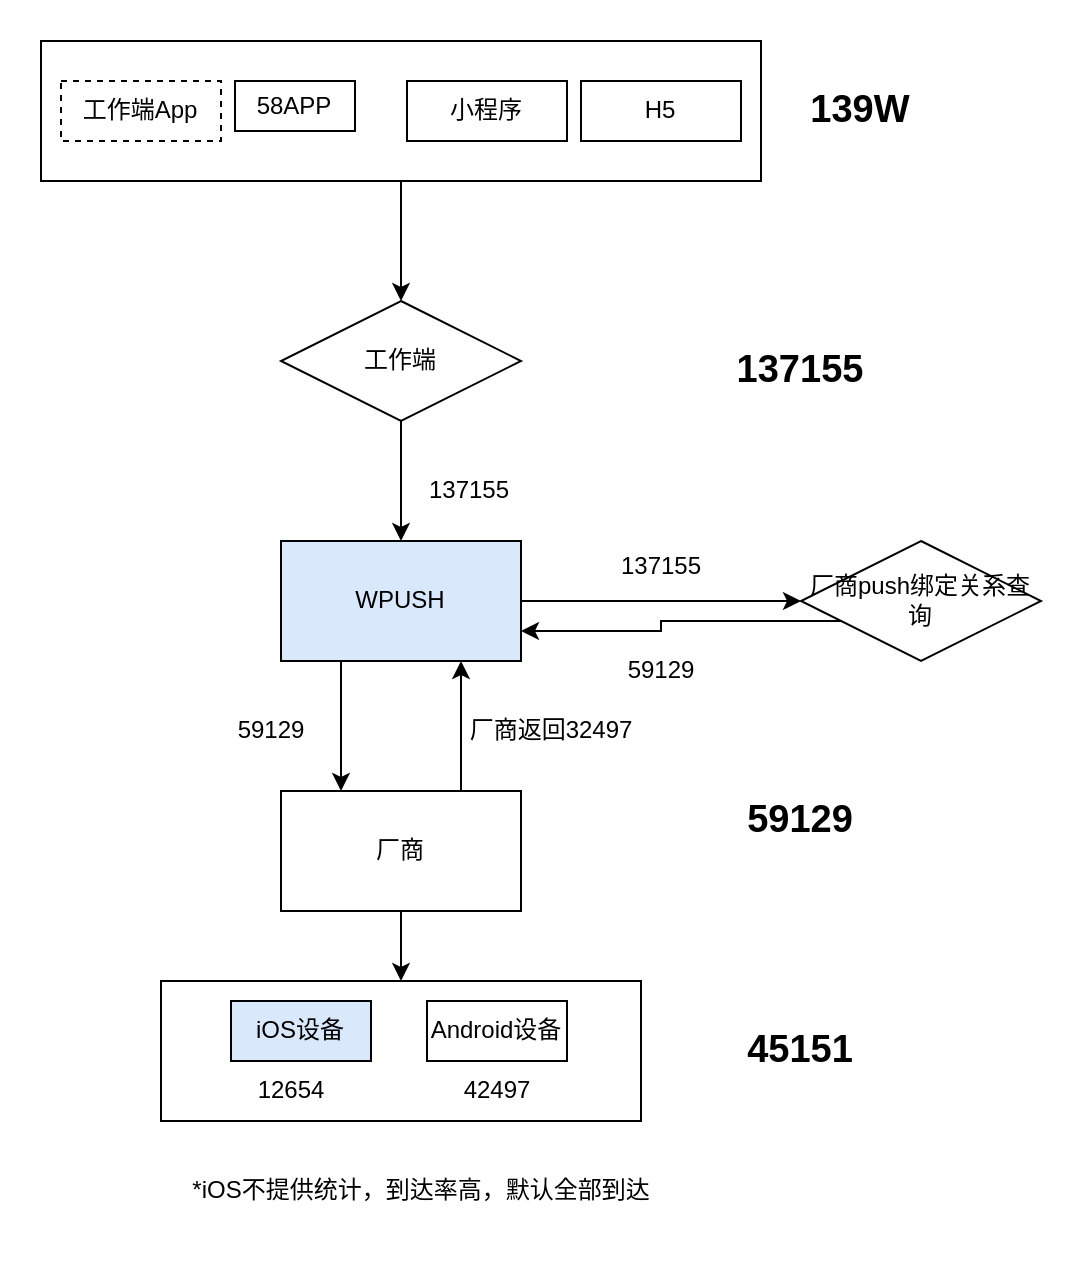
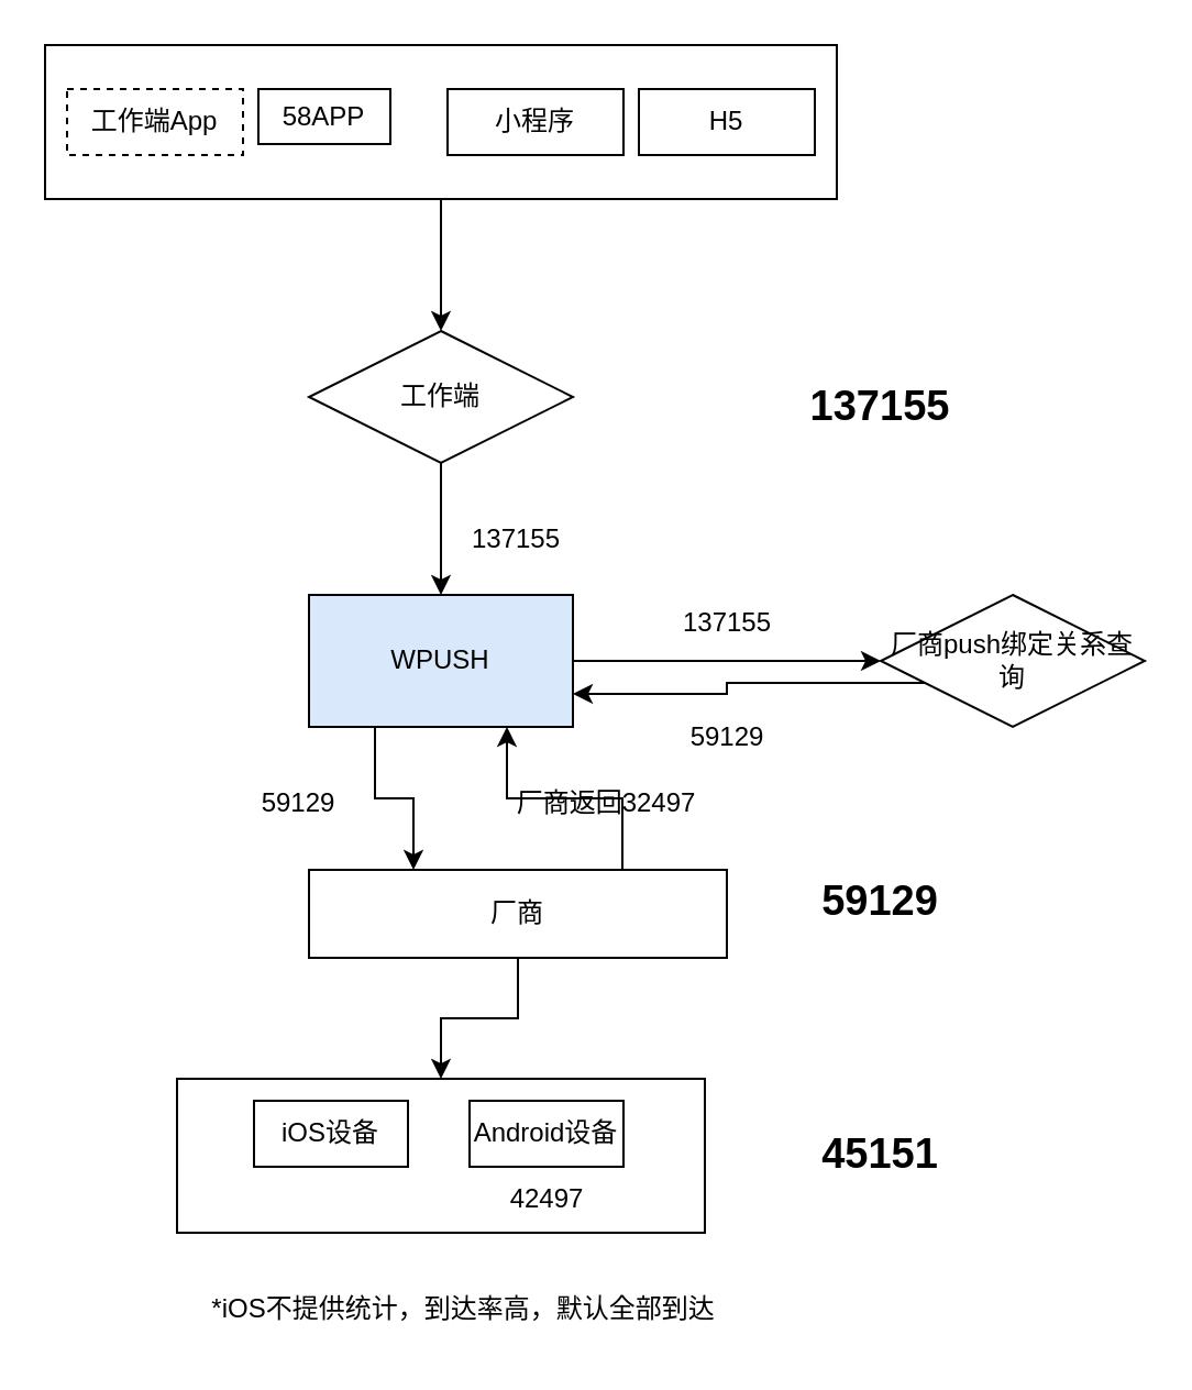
- <mxCell id="8" value="139W" style="text;html=1;align=center;verticalAlign=middle;whiteSpace=wrap;rounded=0;fontStyle=1;fontSize=19;" vertex="1" parent="1"><mxGeometry x="400" y="40" width="60" height="30" as="geometry" /></mxCell>
- <mxCell id="21" value="厂商" style="rounded=0;whiteSpace=wrap;html=1;" vertex="1" parent="1"><mxGeometry x="140" y="395" width="120" height="60" as="geometry" /></mxCell>
+ <mxCell id="21" value="厂商" style="rounded=0;whiteSpace=wrap;html=1;" vertex="1" parent="1"><mxGeometry x="140" y="395" width="190" height="40" as="geometry" /></mxCell>
- <mxCell id="26" value="iOS设备" style="rounded=0;whiteSpace=wrap;html=1;fillColor=#dae8fc;" vertex="1" parent="1"><mxGeometry x="115" y="500" width="70" height="30" as="geometry" /></mxCell>
+ <mxCell id="26" value="iOS设备" style="rounded=0;whiteSpace=wrap;html=1;" vertex="1" parent="1"><mxGeometry x="115" y="500" width="70" height="30" as="geometry" /></mxCell>
- <mxCell id="28" value="12654" style="text;html=1;align=center;verticalAlign=middle;resizable=0;points=[];autosize=1;strokeColor=none;fillColor=none;" vertex="1" parent="1"><mxGeometry x="115" y="530" width="60" height="30" as="geometry" /></mxCell>
